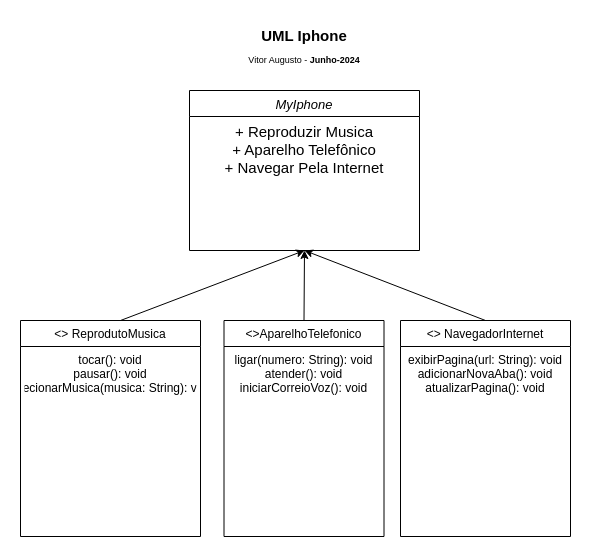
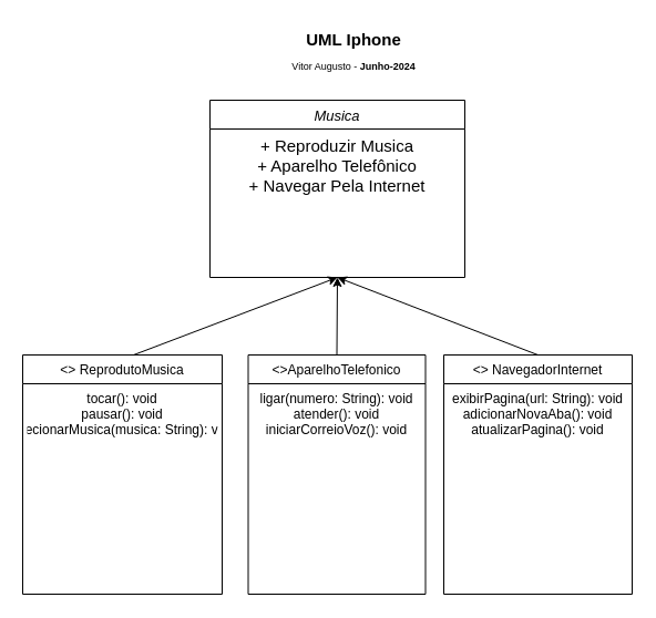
- <mxCell id="13" value="&lt;h1 style=&quot;margin-top: 0px; font-size: 15px;&quot;&gt;&lt;span style=&quot;background-color: initial;&quot;&gt;&lt;font style=&quot;font-size: 15px;&quot;&gt;UML Iphone&lt;/font&gt;&lt;/span&gt;&lt;/h1&gt;&lt;h1 style=&quot;margin-top: 0px; font-size: 9px;&quot;&gt;&lt;font style=&quot;font-size: 9px;&quot;&gt;&lt;span style=&quot;background-color: initial; font-weight: normal;&quot;&gt;&lt;font style=&quot;font-size: 9px;&quot;&gt;Vitor Augusto -&amp;nbsp;&lt;/font&gt;&lt;/span&gt;&lt;/font&gt;Junho-2024&lt;/h1&gt;" style="text;html=1;whiteSpace=wrap;overflow=hidden;rounded=0;align=center;" vertex="1" parent="1"><mxGeometry x="199" y="20" width="210" height="50" as="geometry" /></mxCell>
+ <mxCell id="13" value="&lt;h1 style=&quot;margin-top: 0px; font-size: 15px;&quot;&gt;&lt;span style=&quot;background-color: initial;&quot;&gt;&lt;font style=&quot;font-size: 15px;&quot;&gt;UML Iphone&lt;/font&gt;&lt;/span&gt;&lt;/h1&gt;&lt;h1 style=&quot;margin-top: 0px; font-size: 9px;&quot;&gt;&lt;font style=&quot;font-size: 9px;&quot;&gt;&lt;span style=&quot;background-color: initial; font-weight: normal;&quot;&gt;&lt;font style=&quot;font-size: 9px;&quot;&gt;Vitor Augusto -&amp;nbsp;&lt;/font&gt;&lt;/span&gt;&lt;/font&gt;Junho-2024&lt;/h1&gt;" style="text;html=1;whiteSpace=wrap;overflow=hidden;rounded=0;align=center;" vertex="1" parent="1"><mxGeometry x="214" y="20" width="210" height="50" as="geometry" /></mxCell>
- <mxCell id="2" value="MyIphone" style="swimlane;fontStyle=2;align=center;verticalAlign=top;childLayout=stackLayout;horizontal=1;startSize=26;horizontalStack=0;resizeParent=1;resizeLast=0;collapsible=1;marginBottom=0;rounded=0;shadow=0;strokeWidth=1;fontSize=13;" parent="1" vertex="1"><mxGeometry x="189" y="90" width="230" height="160" as="geometry"><mxRectangle x="230" y="140" width="160" height="26" as="alternateBounds" /></mxGeometry></mxCell>
+ <mxCell id="2" value="Musica" style="swimlane;fontStyle=2;align=center;verticalAlign=top;childLayout=stackLayout;horizontal=1;startSize=26;horizontalStack=0;resizeParent=1;resizeLast=0;collapsible=1;marginBottom=0;rounded=0;shadow=0;strokeWidth=1;fontSize=13;" parent="1" vertex="1"><mxGeometry x="189" y="90" width="230" height="160" as="geometry"><mxRectangle x="230" y="140" width="160" height="26" as="alternateBounds" /></mxGeometry></mxCell>
